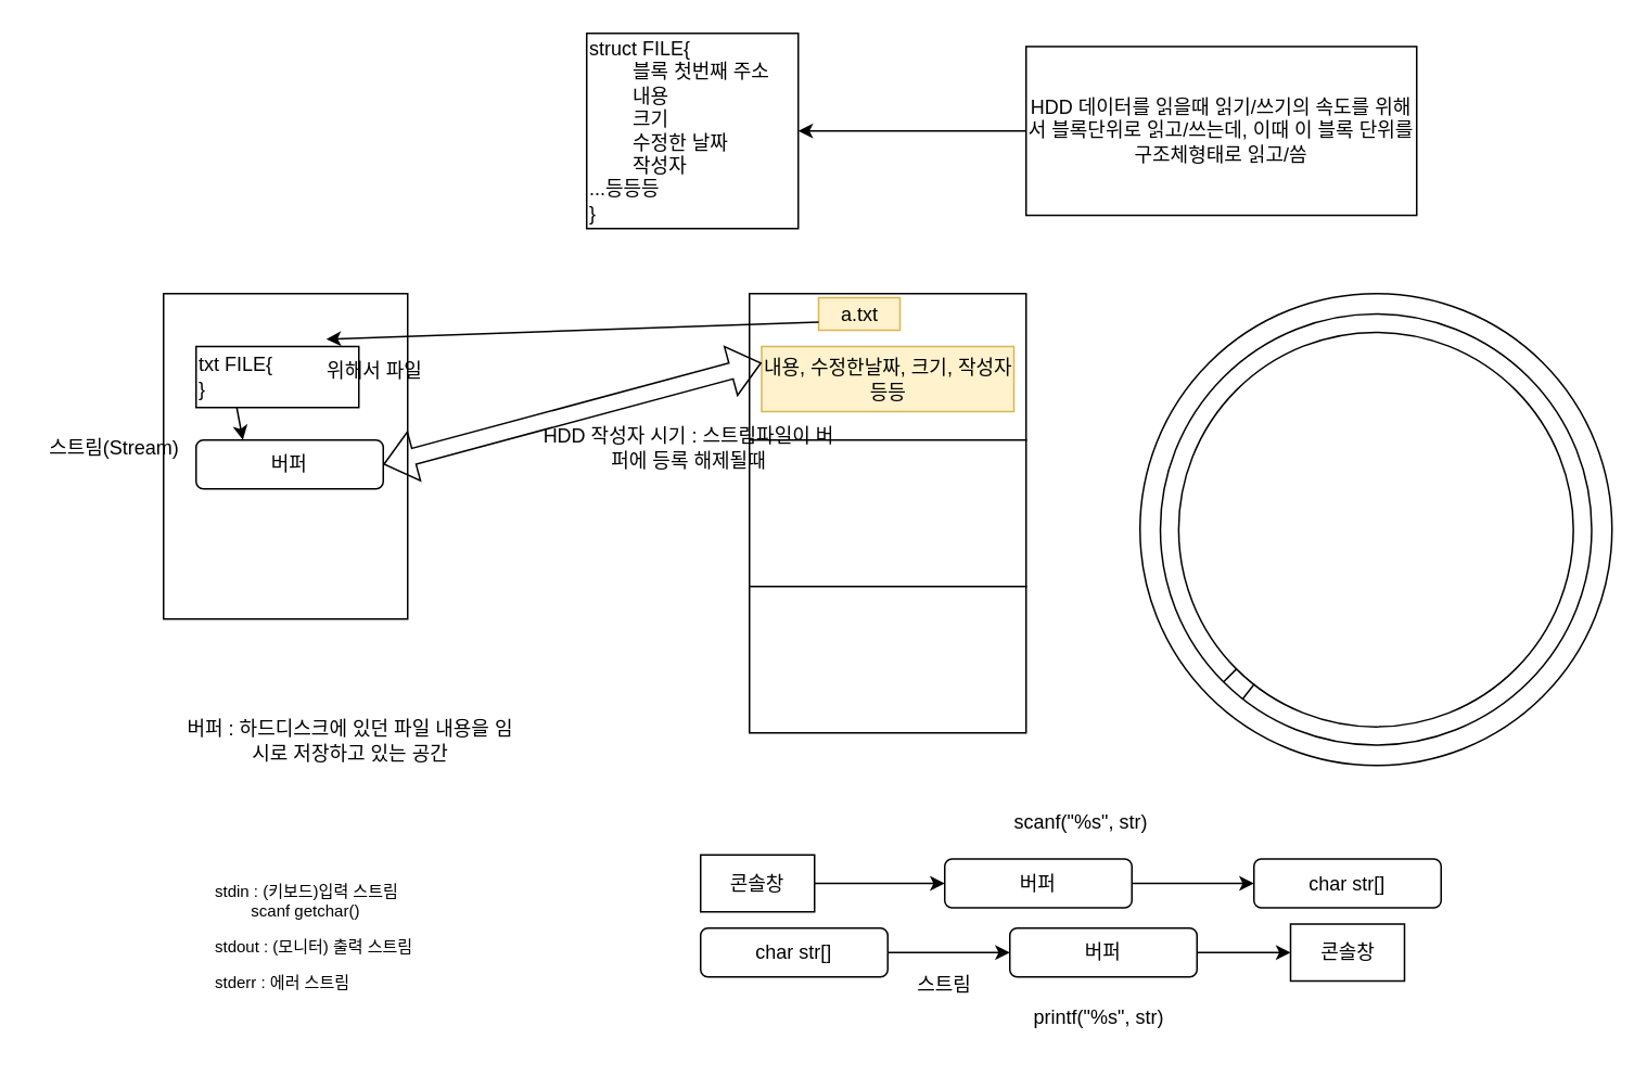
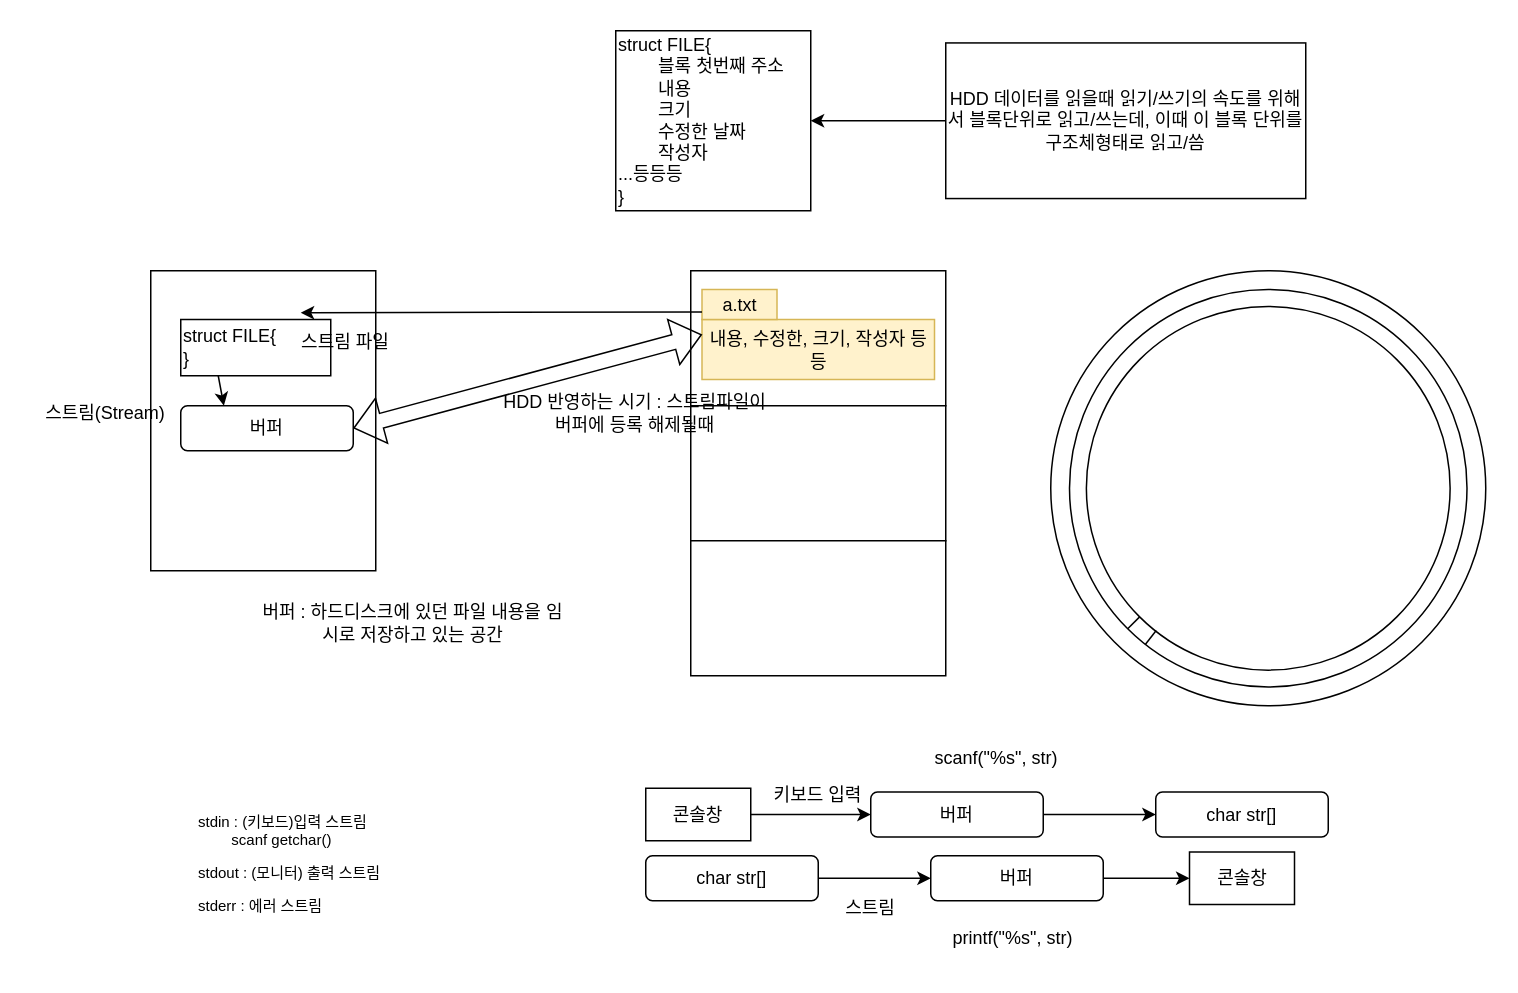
- <mxCell id="13" value="struct FILE{&lt;br&gt;&lt;span style=&quot;white-space: pre&quot;&gt;&#09;&lt;/span&gt;블록 첫번째 주소&lt;br&gt;&lt;span style=&quot;white-space: pre&quot;&gt;&#09;&lt;/span&gt;내용&lt;br&gt;&lt;span style=&quot;white-space: pre&quot;&gt;&#09;&lt;/span&gt;크기&lt;br&gt;&lt;span style=&quot;white-space: pre&quot;&gt;&#09;&lt;/span&gt;수정한 날짜&lt;br&gt;&lt;span style=&quot;white-space: pre&quot;&gt;&#09;&lt;/span&gt;작성자&lt;br&gt;...등등등&lt;br&gt;}" style="text;html=1;strokeColor=default;fillColor=default;align=left;verticalAlign=middle;whiteSpace=wrap;rounded=0;gradientColor=none;" vertex="1" parent="1"><mxGeometry x="360" y="20" width="130" height="120" as="geometry" /></mxCell>
+ <mxCell id="13" value="struct FILE{&lt;br&gt;&lt;span style=&quot;white-space: pre&quot;&gt;&#09;&lt;/span&gt;블록 첫번째 주소&lt;br&gt;&lt;span style=&quot;white-space: pre&quot;&gt;&#09;&lt;/span&gt;내용&lt;br&gt;&lt;span style=&quot;white-space: pre&quot;&gt;&#09;&lt;/span&gt;크기&lt;br&gt;&lt;span style=&quot;white-space: pre&quot;&gt;&#09;&lt;/span&gt;수정한 날짜&lt;br&gt;&lt;span style=&quot;white-space: pre&quot;&gt;&#09;&lt;/span&gt;작성자&lt;br&gt;...등등등&lt;br&gt;}" style="text;html=1;strokeColor=default;fillColor=default;align=left;verticalAlign=middle;whiteSpace=wrap;rounded=0;gradientColor=none;" vertex="1" parent="1"><mxGeometry x="410" y="20" width="130" height="120" as="geometry" /></mxCell>
- <mxCell id="5" value="a.txt" style="text;html=1;strokeColor=#d6b656;fillColor=#fff2cc;align=center;verticalAlign=middle;whiteSpace=wrap;rounded=0;" vertex="1" parent="1"><mxGeometry x="502.5" y="182.5" width="50" height="20" as="geometry" /></mxCell>
+ <mxCell id="5" value="a.txt" style="text;html=1;strokeColor=#d6b656;fillColor=#fff2cc;align=center;verticalAlign=middle;whiteSpace=wrap;rounded=0;" vertex="1" parent="1"><mxGeometry x="467.5" y="192.5" width="50" height="20" as="geometry" /></mxCell>
- <mxCell id="19" value="위해서 파일" style="text;html=1;strokeColor=none;fillColor=none;align=center;verticalAlign=middle;whiteSpace=wrap;rounded=0;" vertex="1" parent="1"><mxGeometry x="190" y="212.5" width="80" height="30" as="geometry" /></mxCell>
+ <mxCell id="19" value="스트림 파일" style="text;html=1;strokeColor=none;fillColor=none;align=center;verticalAlign=middle;whiteSpace=wrap;rounded=0;" vertex="1" parent="1"><mxGeometry x="190" y="212.5" width="80" height="30" as="geometry" /></mxCell>
- <mxCell id="15" value="txt FILE{&lt;br&gt;}" style="text;html=1;strokeColor=default;fillColor=default;align=left;verticalAlign=middle;whiteSpace=wrap;rounded=0;gradientColor=none;" vertex="1" parent="1"><mxGeometry x="120" y="212.5" width="100" height="37.5" as="geometry" /></mxCell>
+ <mxCell id="15" value="struct FILE{&lt;br&gt;}" style="text;html=1;strokeColor=default;fillColor=default;align=left;verticalAlign=middle;whiteSpace=wrap;rounded=0;gradientColor=none;" vertex="1" parent="1"><mxGeometry x="120" y="212.5" width="100" height="37.5" as="geometry" /></mxCell>
- <mxCell id="4" value="내용, 수정한날짜, 크기, 작성자 등등" style="text;html=1;strokeColor=#d6b656;fillColor=#fff2cc;align=center;verticalAlign=middle;whiteSpace=wrap;rounded=0;" vertex="1" parent="1"><mxGeometry x="467.5" y="212.5" width="155" height="40" as="geometry" /></mxCell>
+ <mxCell id="4" value="내용, 수정한, 크기, 작성자 등등" style="text;html=1;strokeColor=#d6b656;fillColor=#fff2cc;align=center;verticalAlign=middle;whiteSpace=wrap;rounded=0;" vertex="1" parent="1"><mxGeometry x="467.5" y="212.5" width="155" height="40" as="geometry" /></mxCell>
- <mxCell id="21" value="HDD 작성자 시기 : 스트림파일이 버퍼에 등록 해제될때" style="text;html=1;strokeColor=none;fillColor=none;align=center;verticalAlign=middle;whiteSpace=wrap;rounded=0;" vertex="1" parent="1"><mxGeometry x="327.5" y="255" width="190" height="40" as="geometry" /></mxCell>
+ <mxCell id="21" value="HDD 반영하는 시기 : 스트림파일이 버퍼에 등록 해제될때" style="text;html=1;strokeColor=none;fillColor=none;align=center;verticalAlign=middle;whiteSpace=wrap;rounded=0;" vertex="1" parent="1"><mxGeometry x="327.5" y="255" width="190" height="40" as="geometry" /></mxCell>
- <mxCell id="18" value="버퍼 : 하드디스크에 있던 파일 내용을 임시로 저장하고 있는 공간" style="text;html=1;strokeColor=none;fillColor=none;align=center;verticalAlign=middle;whiteSpace=wrap;rounded=0;" vertex="1" parent="1"><mxGeometry x="110" y="430" width="210" height="50" as="geometry" /></mxCell>
+ <mxCell id="18" value="버퍼 : 하드디스크에 있던 파일 내용을 임시로 저장하고 있는 공간" style="text;html=1;strokeColor=none;fillColor=none;align=center;verticalAlign=middle;whiteSpace=wrap;rounded=0;" vertex="1" parent="1"><mxGeometry x="170" y="390" width="210" height="50" as="geometry" /></mxCell>
+ <mxCell id="31" value="키보드 입력" style="text;html=1;strokeColor=none;fillColor=none;align=center;verticalAlign=middle;whiteSpace=wrap;rounded=0;fontSize=12;" vertex="1" parent="1"><mxGeometry x="510" y="520" width="70" height="20" as="geometry" /></mxCell>
